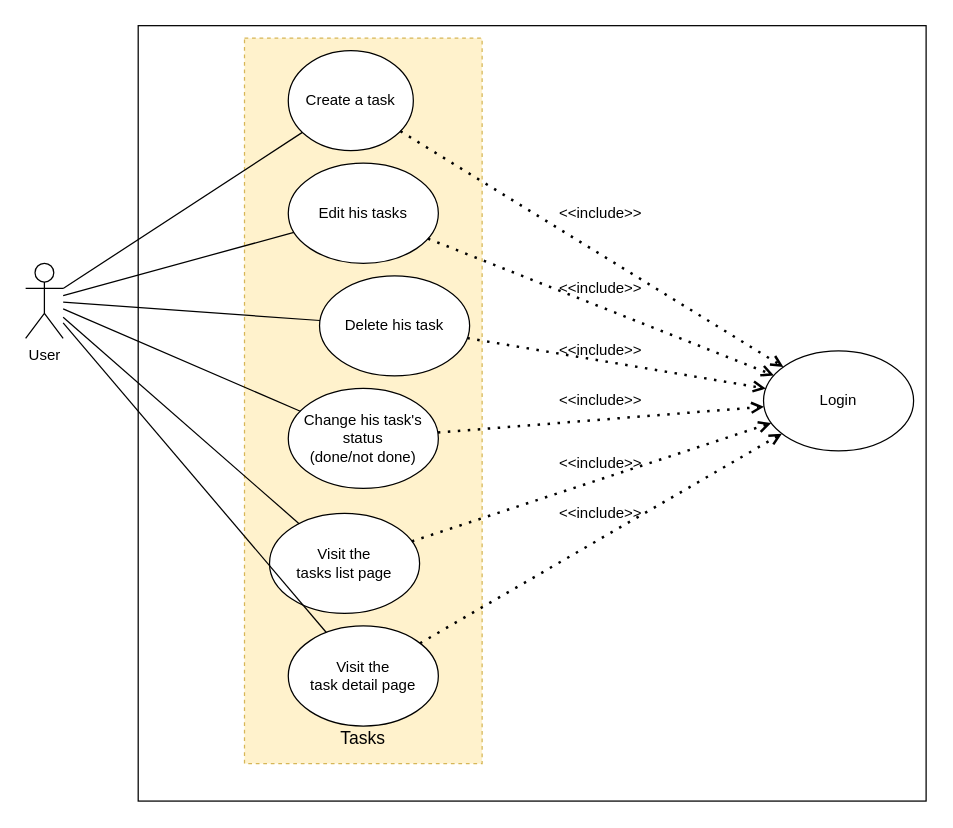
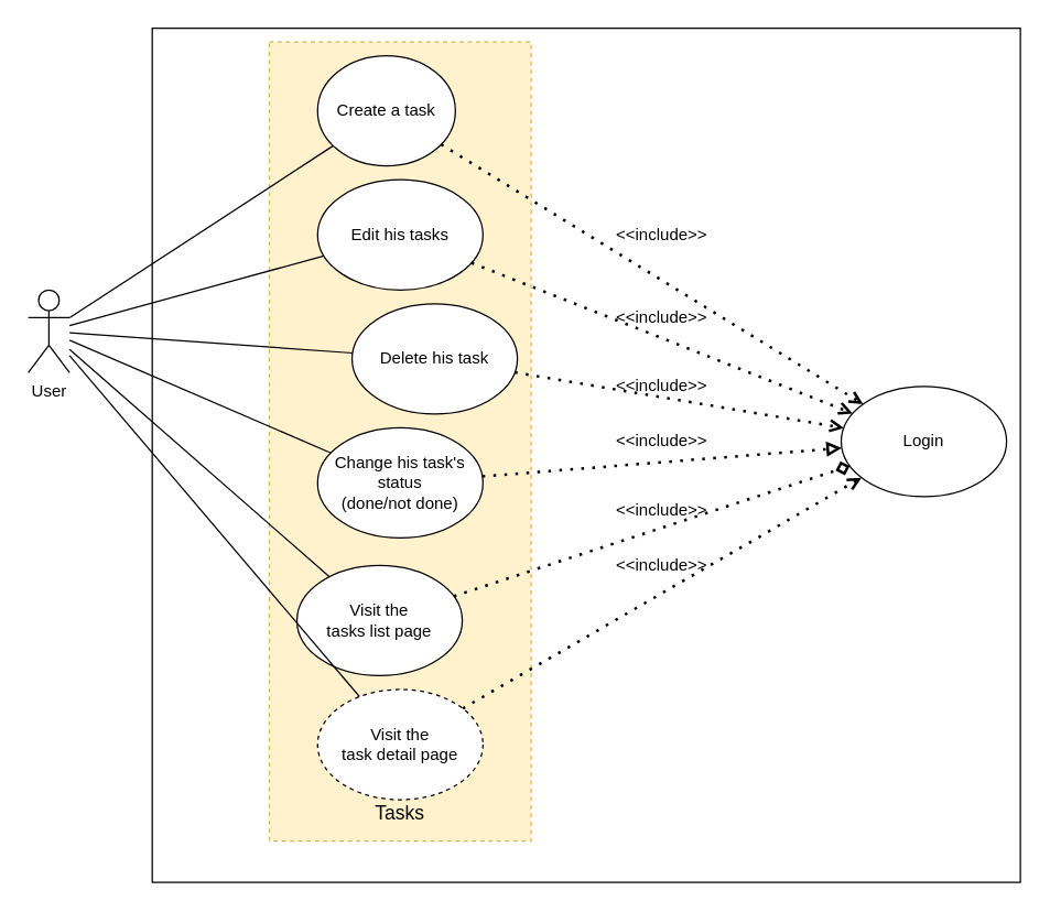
- <mxCell id="15" value="" style="endArrow=open;dashed=1;html=1;dashPattern=1 3;strokeWidth=2;startArrow=none;startFill=0;endFill=0;" parent="1" source="8" target="14" edge="1"><mxGeometry width="50" height="50" relative="1" as="geometry"><mxPoint x="356.151" y="524.439" as="sourcePoint" /><mxPoint x="570.845" y="405.558" as="targetPoint" /></mxGeometry></mxCell>
+ <mxCell id="15" value="" style="endArrow=block;dashed=1;html=1;dashPattern=1 3;strokeWidth=2;startArrow=none;startFill=0;endFill=0;" parent="1" source="8" target="14" edge="1"><mxGeometry width="50" height="50" relative="1" as="geometry"><mxPoint x="356.151" y="524.439" as="sourcePoint" /><mxPoint x="570.845" y="405.558" as="targetPoint" /></mxGeometry></mxCell>
- <mxCell id="27" value="" style="endArrow=open;dashed=1;html=1;dashPattern=1 3;strokeWidth=2;startArrow=none;startFill=0;endFill=0;" parent="1" source="25" target="14" edge="1"><mxGeometry width="50" height="50" relative="1" as="geometry"><mxPoint x="356.248" y="373.923" as="sourcePoint" /><mxPoint x="603.82" y="435.955" as="targetPoint" /></mxGeometry></mxCell>
+ <mxCell id="27" value="" style="endArrow=diamond;dashed=1;html=1;dashPattern=1 3;strokeWidth=2;startArrow=none;startFill=0;endFill=0;" parent="1" source="25" target="14" edge="1"><mxGeometry width="50" height="50" relative="1" as="geometry"><mxPoint x="356.248" y="373.923" as="sourcePoint" /><mxPoint x="603.82" y="435.955" as="targetPoint" /></mxGeometry></mxCell>
- <mxCell id="26" value="Visit the &lt;br&gt;task detail page" style="ellipse;whiteSpace=wrap;html=1;" parent="1" vertex="1"><mxGeometry x="230" y="500" width="120" height="80" as="geometry" /></mxCell>
+ <mxCell id="26" value="Visit the &lt;br&gt;task detail page" style="ellipse;whiteSpace=wrap;html=1;dashed=1;" parent="1" vertex="1"><mxGeometry x="230" y="500" width="120" height="80" as="geometry" /></mxCell>
